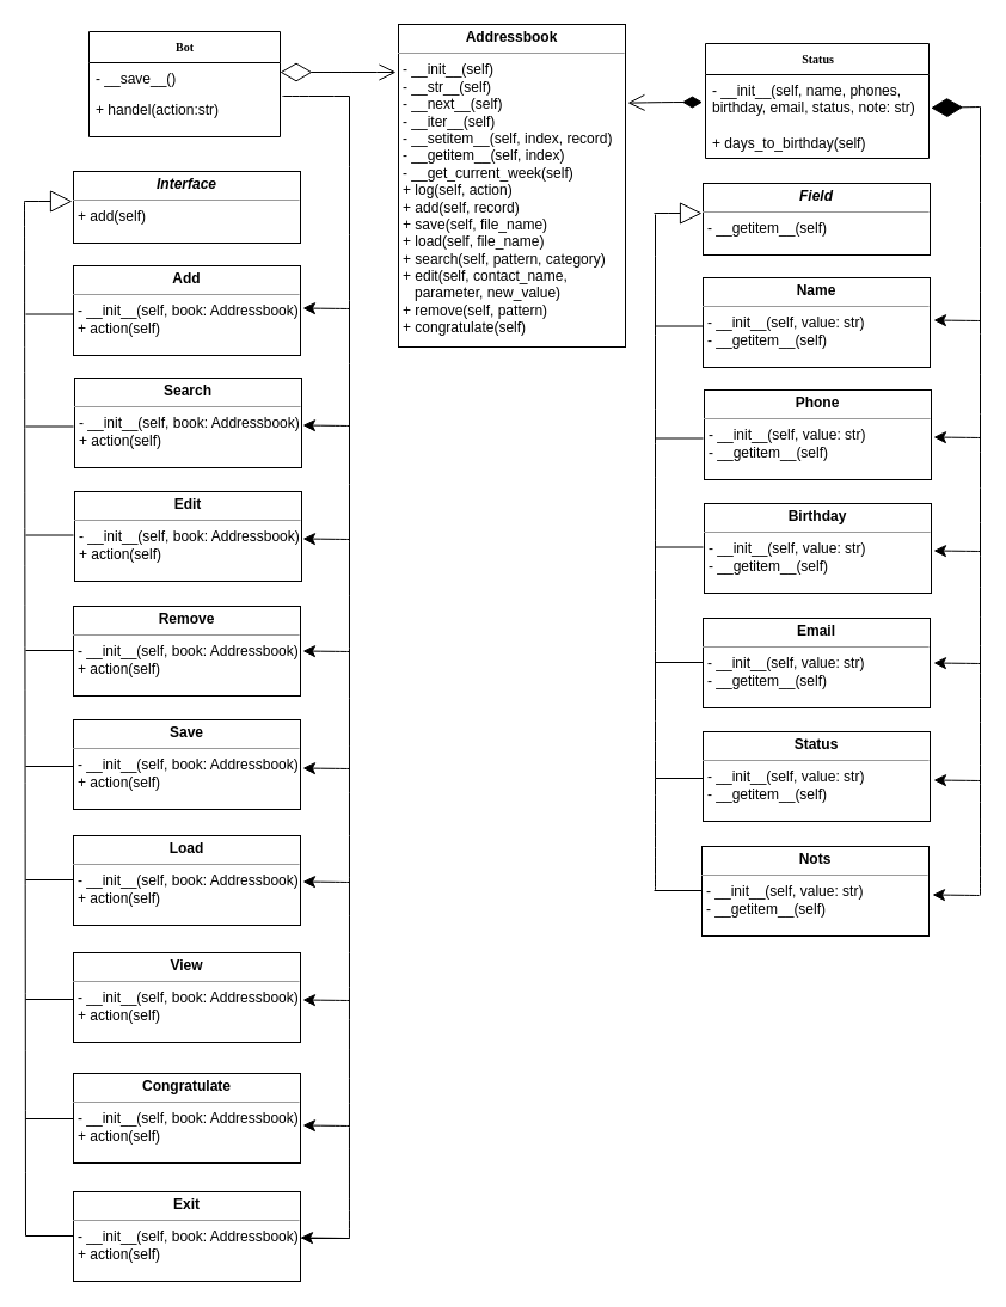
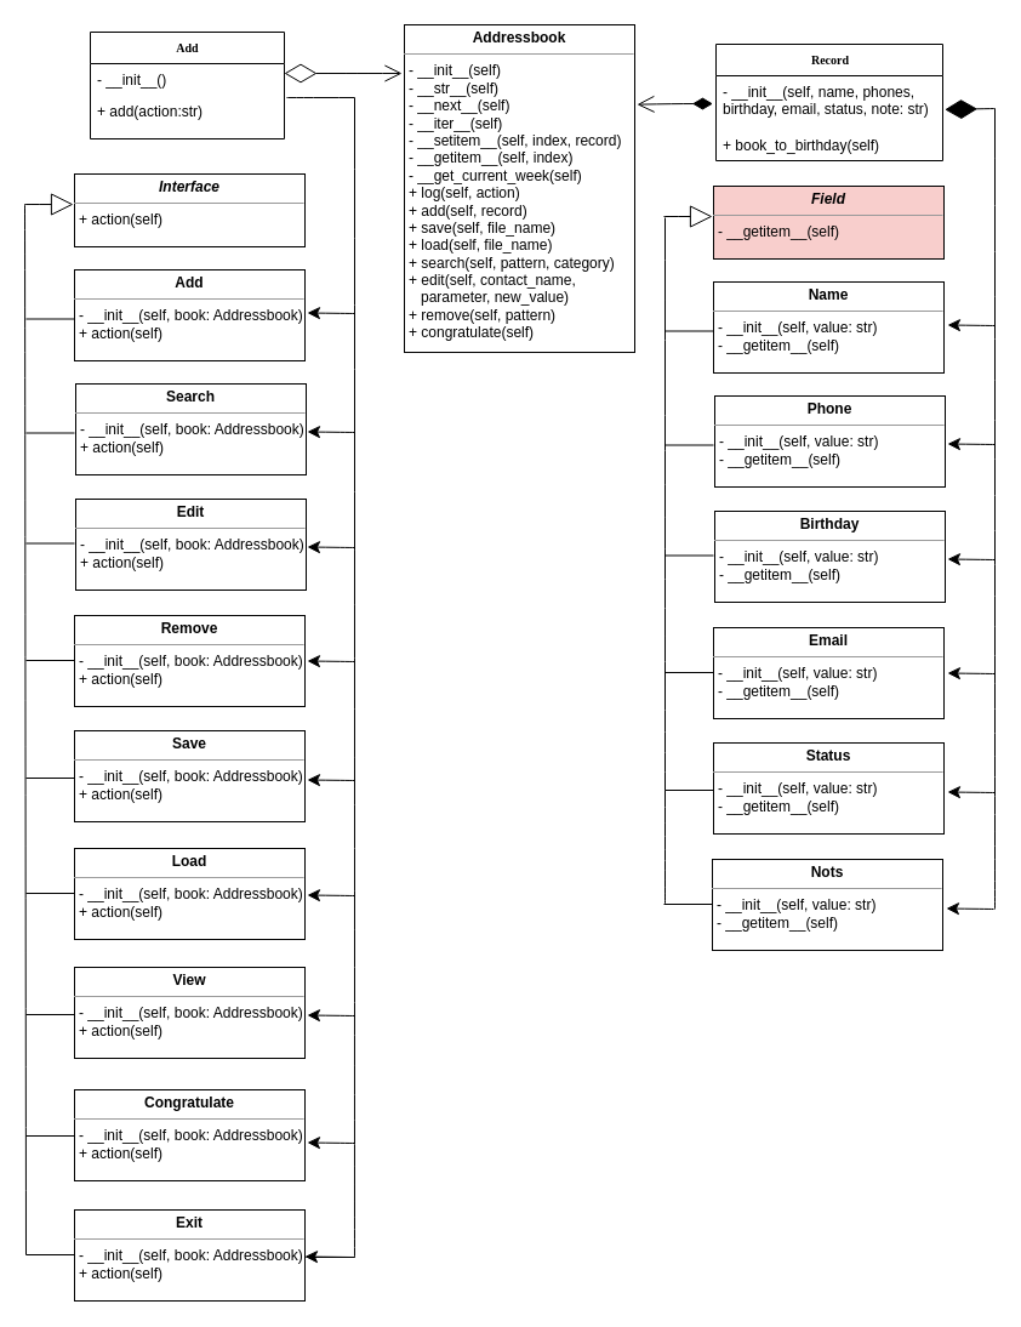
- <mxCell id="2" value="&lt;b&gt;Bot&lt;/b&gt;" style="swimlane;html=1;fontStyle=0;childLayout=stackLayout;horizontal=1;startSize=26;fillColor=none;horizontalStack=0;resizeParent=1;resizeLast=0;collapsible=1;marginBottom=0;swimlaneFillColor=#ffffff;rounded=0;shadow=0;comic=0;labelBackgroundColor=none;strokeWidth=1;fontFamily=Verdana;fontSize=10;align=center;" parent="1" vertex="1"><mxGeometry x="74" y="26" width="160" height="88" as="geometry"><mxRectangle x="84" y="16" width="60" height="30" as="alternateBounds" /></mxGeometry></mxCell>
+ <mxCell id="2" value="&lt;b&gt;Add&lt;/b&gt;" style="swimlane;html=1;fontStyle=0;childLayout=stackLayout;horizontal=1;startSize=26;fillColor=none;horizontalStack=0;resizeParent=1;resizeLast=0;collapsible=1;marginBottom=0;swimlaneFillColor=#ffffff;rounded=0;shadow=0;comic=0;labelBackgroundColor=none;strokeWidth=1;fontFamily=Verdana;fontSize=10;align=center;" parent="1" vertex="1"><mxGeometry x="74" y="26" width="160" height="88" as="geometry"><mxRectangle x="84" y="16" width="60" height="30" as="alternateBounds" /></mxGeometry></mxCell>
- <mxCell id="39" value="&lt;b&gt;Status&lt;/b&gt;" style="swimlane;html=1;fontStyle=0;childLayout=stackLayout;horizontal=1;startSize=26;fillColor=none;horizontalStack=0;resizeParent=1;resizeLast=0;collapsible=1;marginBottom=0;swimlaneFillColor=#ffffff;rounded=0;shadow=0;comic=0;labelBackgroundColor=none;strokeWidth=1;fontFamily=Verdana;fontSize=10;align=center;" vertex="1" parent="1"><mxGeometry x="590" y="36" width="187" height="96" as="geometry"><mxRectangle x="84" y="16" width="60" height="30" as="alternateBounds" /></mxGeometry></mxCell>
+ <mxCell id="39" value="&lt;b&gt;Record&lt;/b&gt;" style="swimlane;html=1;fontStyle=0;childLayout=stackLayout;horizontal=1;startSize=26;fillColor=none;horizontalStack=0;resizeParent=1;resizeLast=0;collapsible=1;marginBottom=0;swimlaneFillColor=#ffffff;rounded=0;shadow=0;comic=0;labelBackgroundColor=none;strokeWidth=1;fontFamily=Verdana;fontSize=10;align=center;" vertex="1" parent="1"><mxGeometry x="590" y="36" width="187" height="96" as="geometry"><mxRectangle x="84" y="16" width="60" height="30" as="alternateBounds" /></mxGeometry></mxCell>
- <mxCell id="3" value="- __save__()" style="text;html=1;strokeColor=none;fillColor=none;align=left;verticalAlign=top;spacingLeft=4;spacingRight=4;whiteSpace=wrap;overflow=hidden;rotatable=0;points=[[0,0.5],[1,0.5]];portConstraint=eastwest;" parent="2" vertex="1"><mxGeometry y="26" width="160" height="26" as="geometry" /></mxCell>
+ <mxCell id="3" value="- __init__()" style="text;html=1;strokeColor=none;fillColor=none;align=left;verticalAlign=top;spacingLeft=4;spacingRight=4;whiteSpace=wrap;overflow=hidden;rotatable=0;points=[[0,0.5],[1,0.5]];portConstraint=eastwest;" parent="2" vertex="1"><mxGeometry y="26" width="160" height="26" as="geometry" /></mxCell>
- <mxCell id="4" value="+ handel(action:str)" style="text;html=1;strokeColor=none;fillColor=none;align=left;verticalAlign=top;spacingLeft=4;spacingRight=4;whiteSpace=wrap;overflow=hidden;rotatable=0;points=[[0,0.5],[1,0.5]];portConstraint=eastwest;" parent="2" vertex="1"><mxGeometry y="52" width="160" height="26" as="geometry" /></mxCell>
+ <mxCell id="4" value="+ add(action:str)" style="text;html=1;strokeColor=none;fillColor=none;align=left;verticalAlign=top;spacingLeft=4;spacingRight=4;whiteSpace=wrap;overflow=hidden;rotatable=0;points=[[0,0.5],[1,0.5]];portConstraint=eastwest;" parent="2" vertex="1"><mxGeometry y="52" width="160" height="26" as="geometry" /></mxCell>
- <mxCell id="41" value="+ days_to_birthday(self)" style="text;html=1;strokeColor=none;fillColor=none;align=left;verticalAlign=top;spacingLeft=4;spacingRight=4;whiteSpace=wrap;overflow=hidden;rotatable=0;points=[[0,0.5],[1,0.5]];portConstraint=eastwest;" vertex="1" parent="39"><mxGeometry y="70" width="187" height="26" as="geometry" /></mxCell>
+ <mxCell id="41" value="+ book_to_birthday(self)" style="text;html=1;strokeColor=none;fillColor=none;align=left;verticalAlign=top;spacingLeft=4;spacingRight=4;whiteSpace=wrap;overflow=hidden;rotatable=0;points=[[0,0.5],[1,0.5]];portConstraint=eastwest;" vertex="1" parent="39"><mxGeometry y="70" width="187" height="26" as="geometry" /></mxCell>
- <mxCell id="6" value="&lt;p style=&quot;margin:0px;margin-top:4px;text-align:center;&quot;&gt;&lt;b&gt;&lt;i&gt;Interface&lt;/i&gt;&lt;/b&gt;&lt;/p&gt;&lt;hr size=&quot;1&quot;&gt;&lt;p style=&quot;margin:0px;margin-left:4px;&quot;&gt;&lt;span style=&quot;background-color: initial;&quot;&gt;+ add(self)&lt;/span&gt;&lt;/p&gt;" style="verticalAlign=top;align=left;overflow=fill;fontSize=12;fontFamily=Helvetica;html=1;rounded=0;shadow=0;comic=0;labelBackgroundColor=none;strokeWidth=1" parent="1" vertex="1"><mxGeometry x="61" y="143" width="190" height="60" as="geometry" /></mxCell>
+ <mxCell id="6" value="&lt;p style=&quot;margin:0px;margin-top:4px;text-align:center;&quot;&gt;&lt;b&gt;&lt;i&gt;Interface&lt;/i&gt;&lt;/b&gt;&lt;/p&gt;&lt;hr size=&quot;1&quot;&gt;&lt;p style=&quot;margin:0px;margin-left:4px;&quot;&gt;&lt;span style=&quot;background-color: initial;&quot;&gt;+ action(self)&lt;/span&gt;&lt;/p&gt;" style="verticalAlign=top;align=left;overflow=fill;fontSize=12;fontFamily=Helvetica;html=1;rounded=0;shadow=0;comic=0;labelBackgroundColor=none;strokeWidth=1" parent="1" vertex="1"><mxGeometry x="61" y="143" width="190" height="60" as="geometry" /></mxCell>
- <mxCell id="42" value="&lt;p style=&quot;margin:0px;margin-top:4px;text-align:center;&quot;&gt;&lt;b&gt;&lt;i&gt;Field&lt;/i&gt;&lt;/b&gt;&lt;/p&gt;&lt;hr size=&quot;1&quot;&gt;&lt;p style=&quot;margin:0px;margin-left:4px;&quot;&gt;-&amp;nbsp;__getitem__(self)&lt;/p&gt;" style="verticalAlign=top;align=left;overflow=fill;fontSize=12;fontFamily=Helvetica;html=1;rounded=0;shadow=0;comic=0;labelBackgroundColor=none;strokeWidth=1" vertex="1" parent="1"><mxGeometry x="588" y="153" width="190" height="60" as="geometry" /></mxCell>
+ <mxCell id="42" value="&lt;p style=&quot;margin:0px;margin-top:4px;text-align:center;&quot;&gt;&lt;b&gt;&lt;i&gt;Field&lt;/i&gt;&lt;/b&gt;&lt;/p&gt;&lt;hr size=&quot;1&quot;&gt;&lt;p style=&quot;margin:0px;margin-left:4px;&quot;&gt;-&amp;nbsp;__getitem__(self)&lt;/p&gt;" style="verticalAlign=top;align=left;overflow=fill;fontSize=12;fontFamily=Helvetica;html=1;rounded=0;shadow=0;comic=0;labelBackgroundColor=none;strokeWidth=1;fillColor=#f8cecc;" vertex="1" parent="1"><mxGeometry x="588" y="153" width="190" height="60" as="geometry" /></mxCell>
